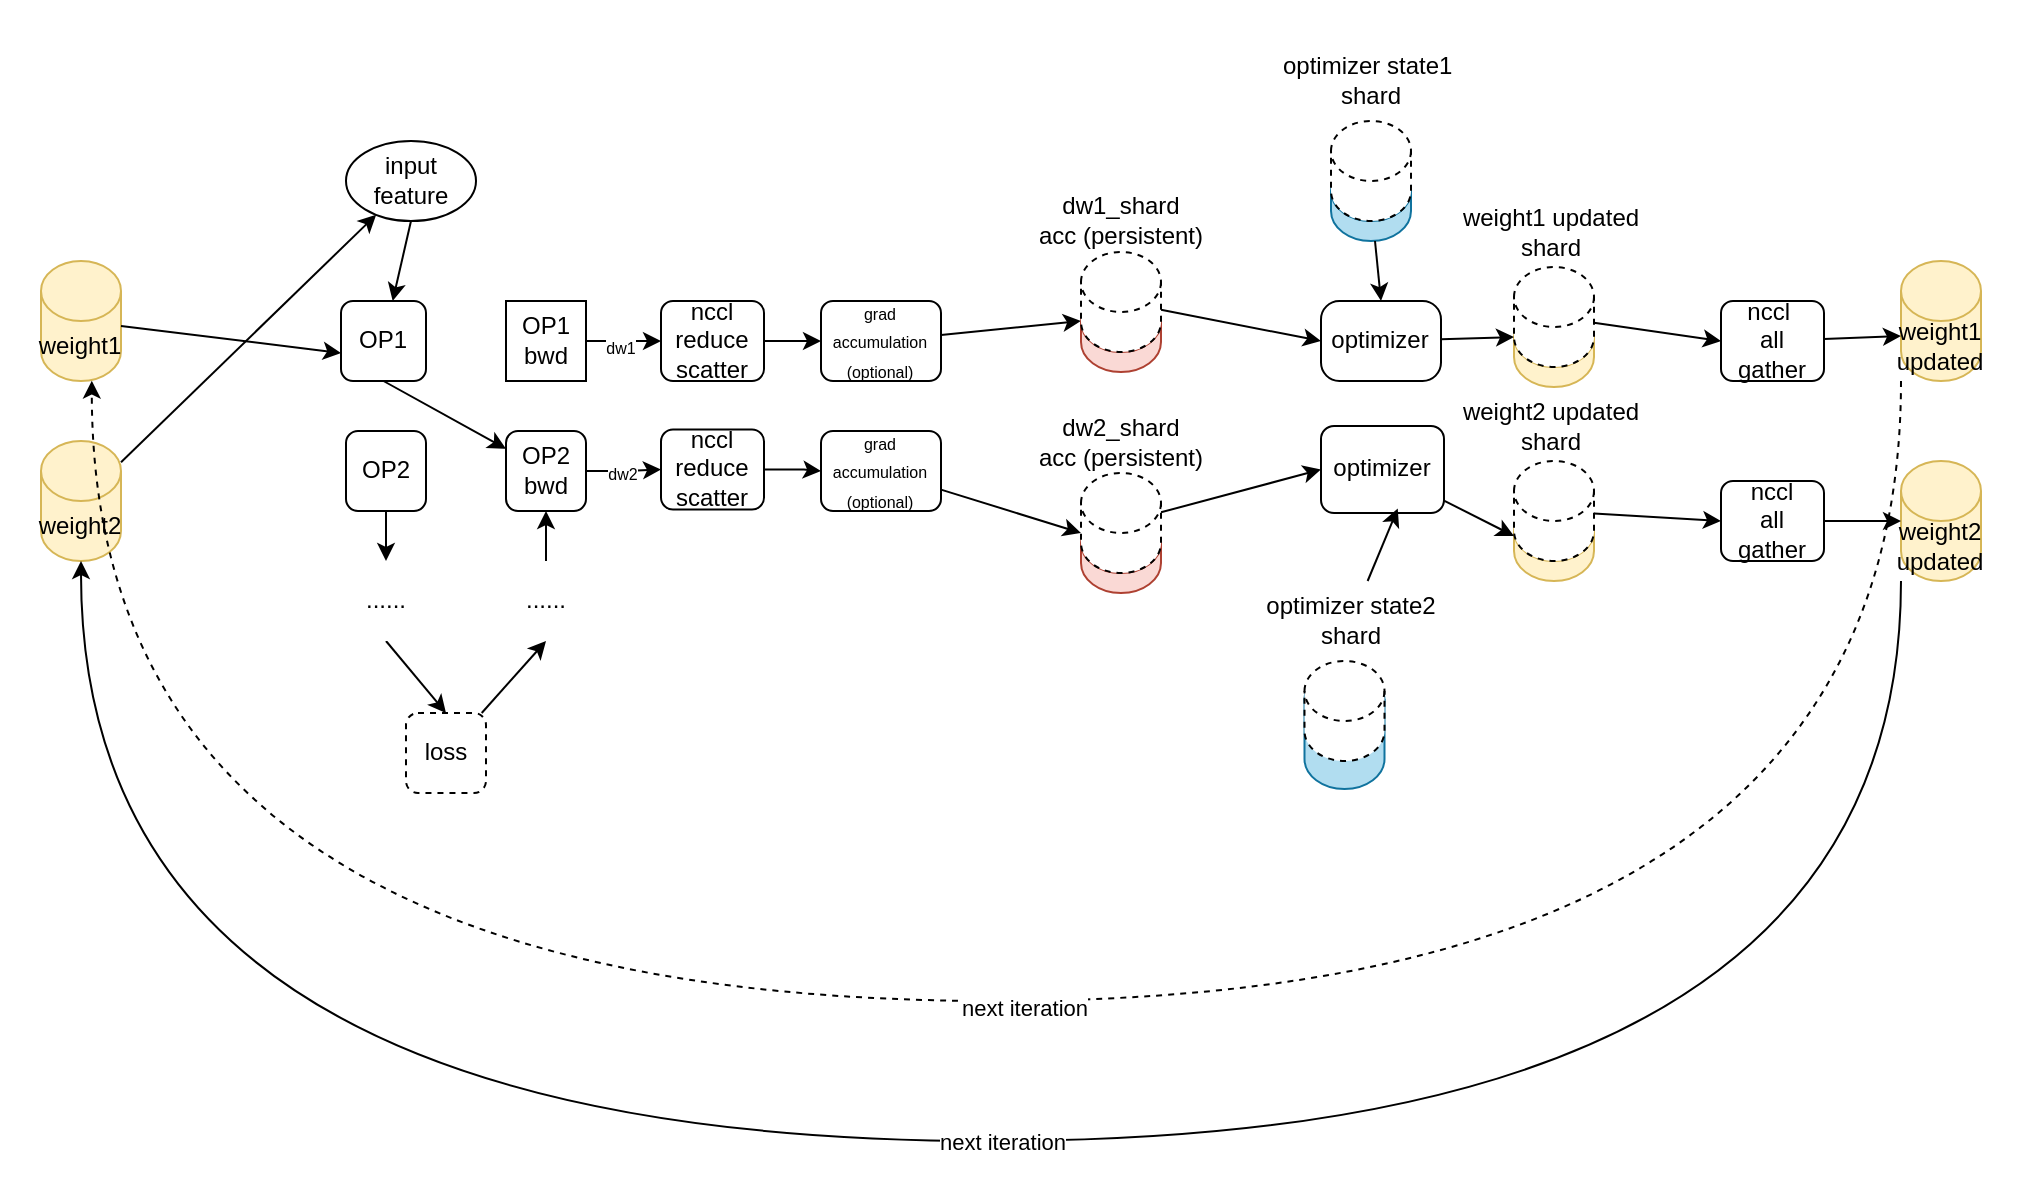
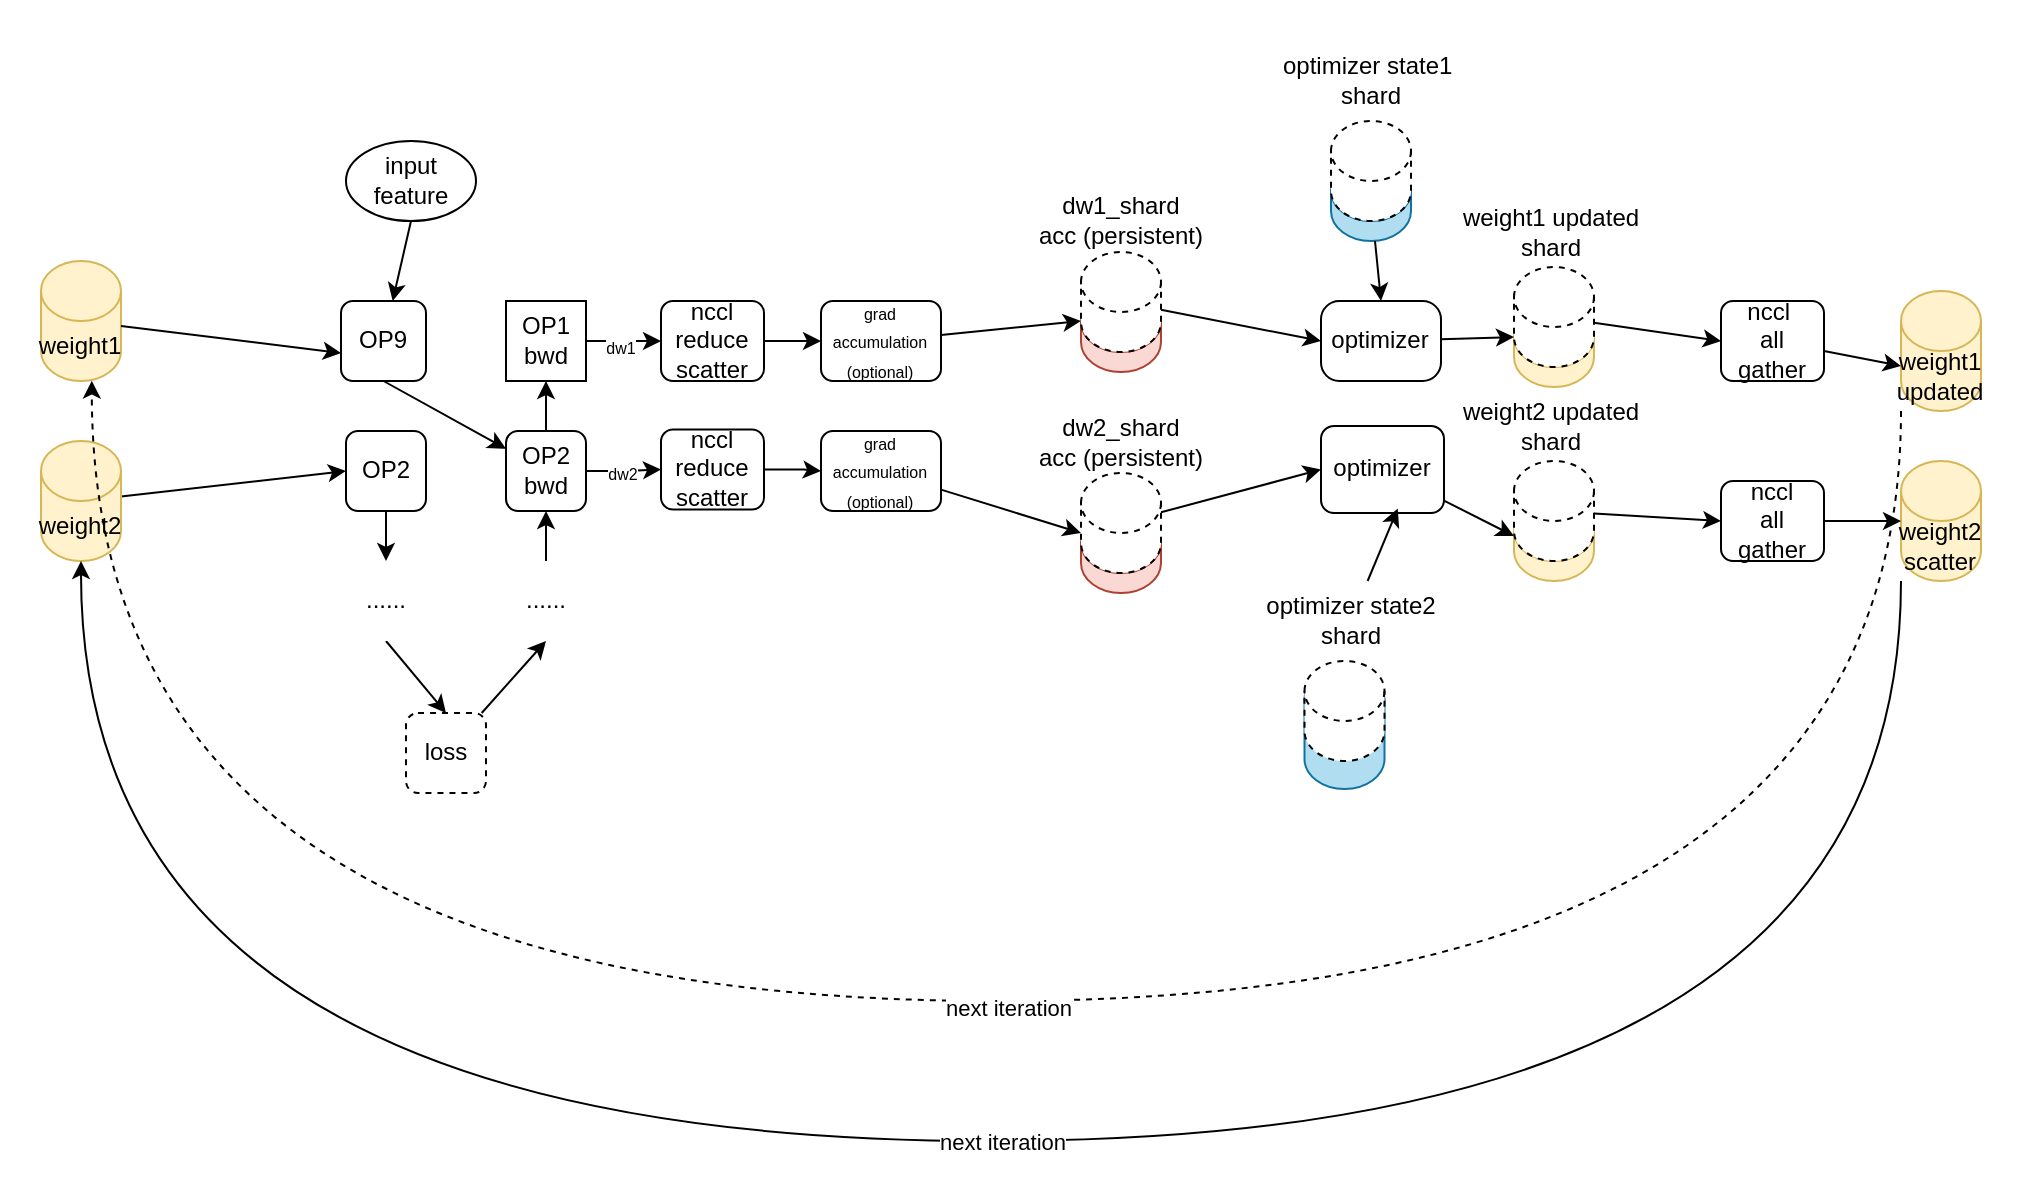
- <mxCell id="35" value="&lt;div&gt;weight1&lt;/div&gt;&lt;div&gt;updated&lt;/div&gt;" style="shape=cylinder3;whiteSpace=wrap;html=1;boundedLbl=1;backgroundOutline=1;size=15;fillColor=#fff2cc;strokeColor=#d6b656;" vertex="1" parent="1"><mxGeometry x="950" y="130" width="40" height="60" as="geometry" /></mxCell>
+ <mxCell id="35" value="&lt;div&gt;weight1&lt;/div&gt;&lt;div&gt;updated&lt;/div&gt;" style="shape=cylinder3;whiteSpace=wrap;html=1;boundedLbl=1;backgroundOutline=1;size=15;fillColor=#fff2cc;strokeColor=#d6b656;" vertex="1" parent="1"><mxGeometry x="950" y="145" width="40" height="60" as="geometry" /></mxCell>
- <mxCell id="3" value="OP1" style="rounded=1;whiteSpace=wrap;html=1;" vertex="1" parent="1"><mxGeometry x="170" y="150" width="42.5" height="40" as="geometry" /></mxCell>
+ <mxCell id="3" value="OP9" style="rounded=1;whiteSpace=wrap;html=1;" vertex="1" parent="1"><mxGeometry x="170" y="150" width="42.5" height="40" as="geometry" /></mxCell>
- <mxCell id="32" style="edgeStyle=none;rounded=0;orthogonalLoop=1;jettySize=auto;html=1;" edge="1" parent="1" source="33" target="7"><mxGeometry relative="1" as="geometry" /></mxCell>
+ <mxCell id="32" style="edgeStyle=none;rounded=0;orthogonalLoop=1;jettySize=auto;html=1;entryX=0;entryY=0.5;entryDx=0;entryDy=0;" edge="1" parent="1" source="33" target="5"><mxGeometry relative="1" as="geometry" /></mxCell>
+ <mxCell id="21" style="rounded=0;orthogonalLoop=1;jettySize=auto;html=1;entryX=0.5;entryY=1;entryDx=0;entryDy=0;exitX=0.5;exitY=0;exitDx=0;exitDy=0;" edge="1" parent="1" source="14" target="17"><mxGeometry relative="1" as="geometry"><mxPoint x="289.748" y="215" as="sourcePoint" /><mxPoint x="285.26" y="178.24" as="targetPoint" /></mxGeometry></mxCell>
- <mxCell id="36" value="&lt;div&gt;weight2&lt;/div&gt;&lt;div&gt;updated&lt;/div&gt;" style="shape=cylinder3;whiteSpace=wrap;html=1;boundedLbl=1;backgroundOutline=1;size=15;fillColor=#fff2cc;strokeColor=#d6b656;" vertex="1" parent="1"><mxGeometry x="950" y="230" width="40" height="60" as="geometry" /></mxCell>
+ <mxCell id="36" value="&lt;div&gt;weight2&lt;/div&gt;&lt;div&gt;scatter&lt;/div&gt;" style="shape=cylinder3;whiteSpace=wrap;html=1;boundedLbl=1;backgroundOutline=1;size=15;fillColor=#fff2cc;strokeColor=#d6b656;" vertex="1" parent="1"><mxGeometry x="950" y="230" width="40" height="60" as="geometry" /></mxCell>
